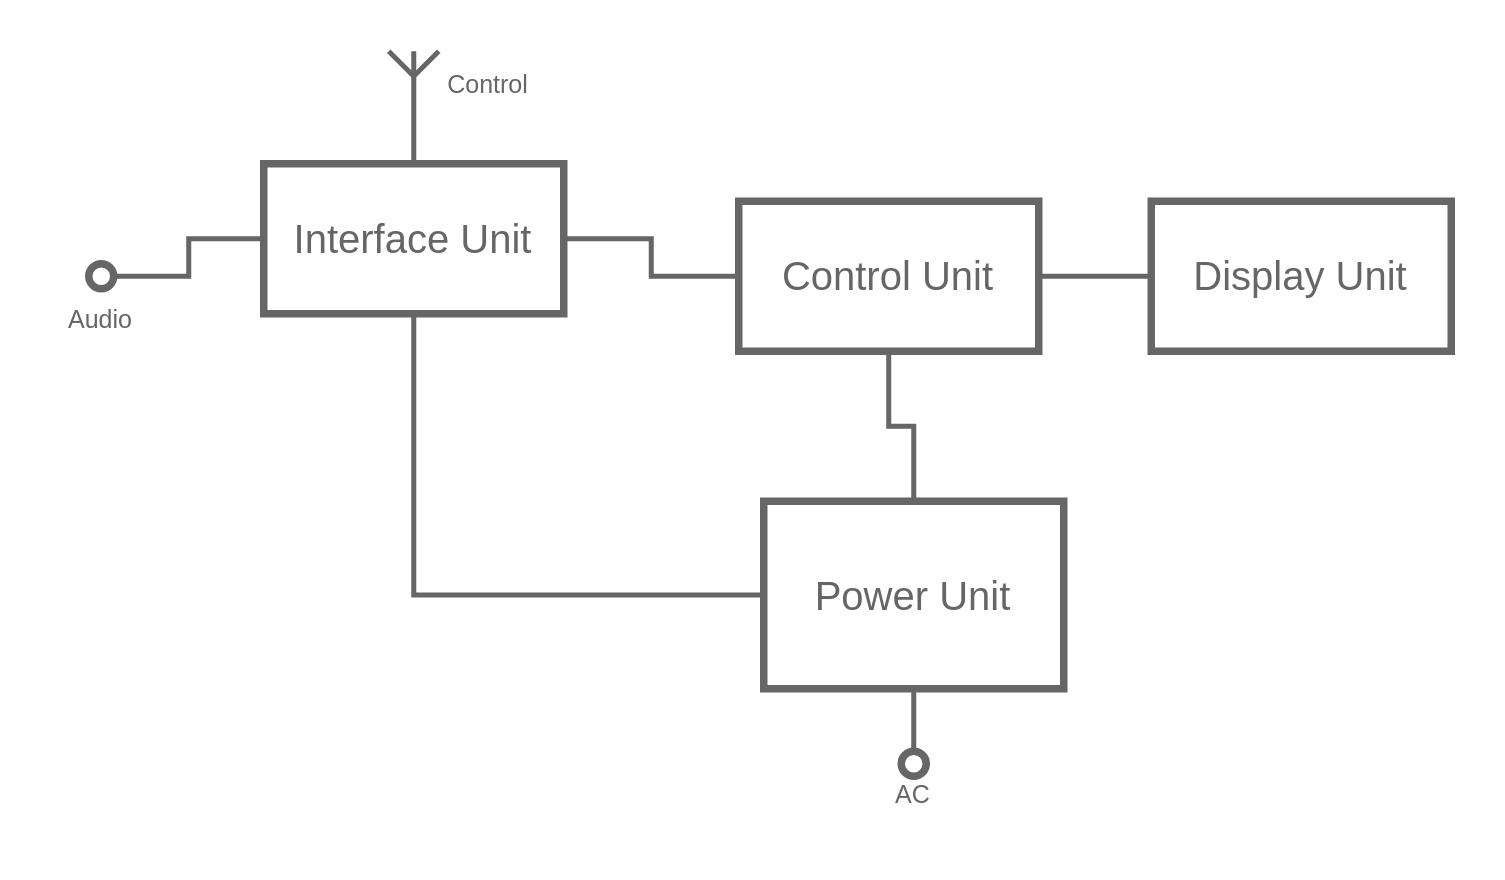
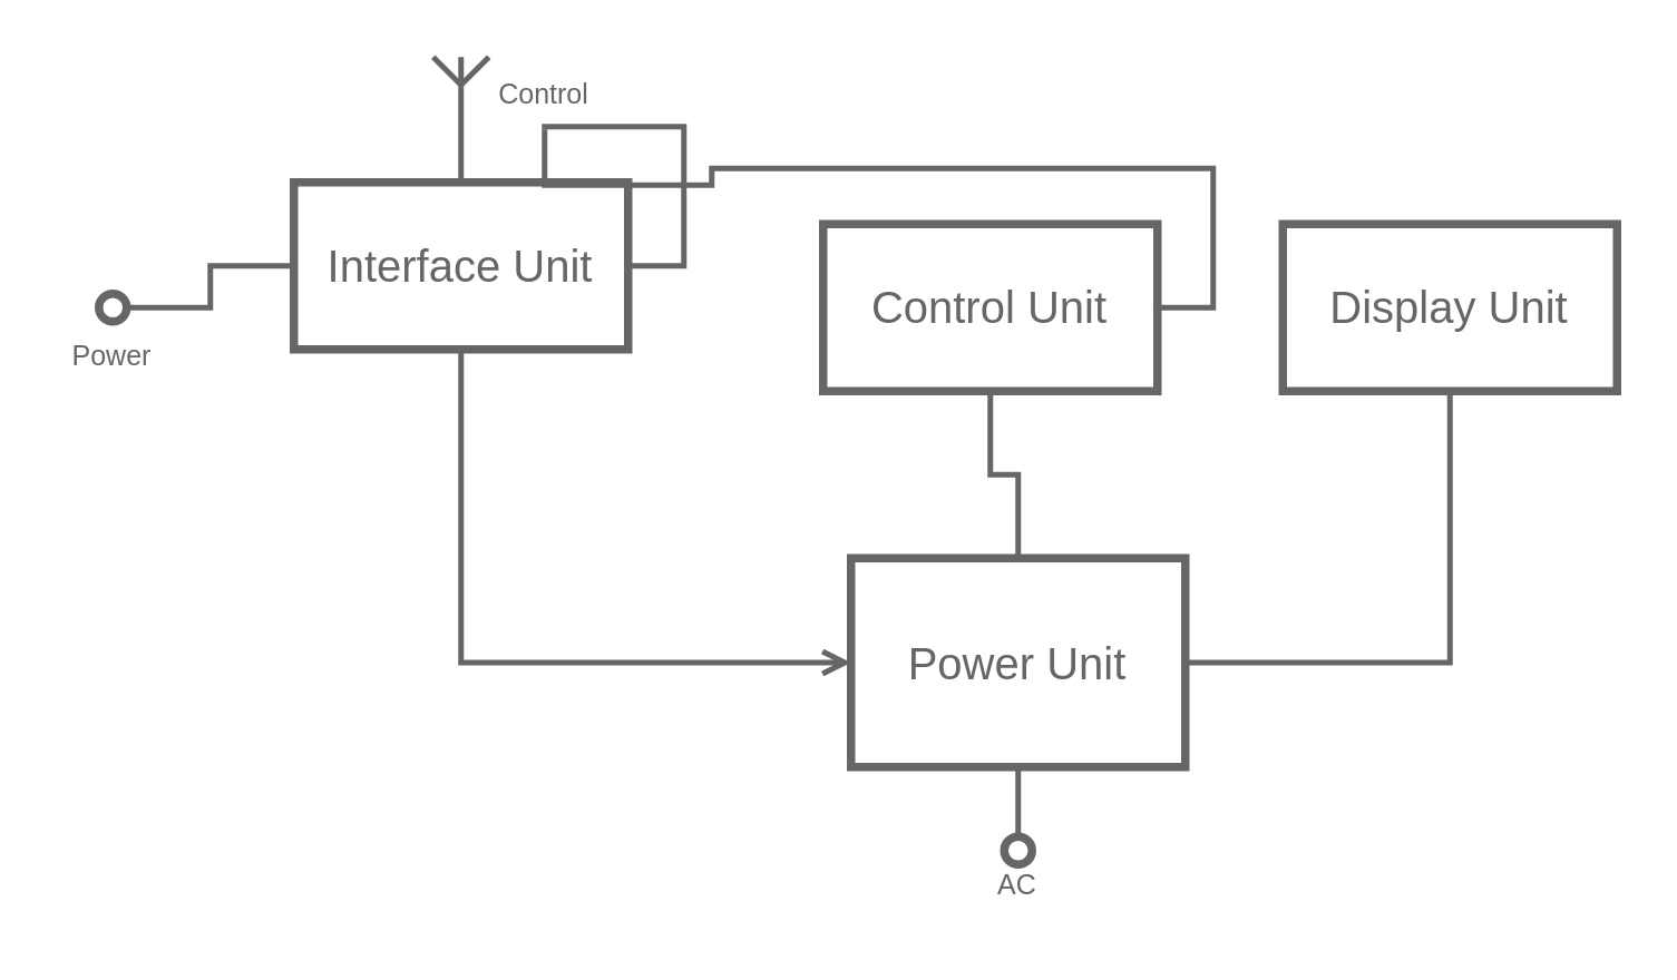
- <mxCell id="2" style="edgeStyle=orthogonalEdgeStyle;rounded=0;orthogonalLoop=1;jettySize=auto;html=1;exitX=1;exitY=0.5;exitDx=0;exitDy=0;endArrow=none;endFill=0;strokeColor=#666666;strokeWidth=2;entryX=0;entryY=0.5;entryDx=0;entryDy=0;" parent="1" source="3" target="4" edge="1"><mxGeometry relative="1" as="geometry"><mxPoint x="245" y="150" as="targetPoint" /></mxGeometry></mxCell>
+ <mxCell id="2" style="edgeStyle=orthogonalEdgeStyle;rounded=0;orthogonalLoop=1;jettySize=auto;html=1;exitX=1;exitY=0.5;exitDx=0;exitDy=0;endArrow=none;endFill=0;strokeColor=#666666;strokeWidth=2;" parent="1" source="3" target="20" edge="1"><mxGeometry relative="1" as="geometry"><mxPoint x="245" y="150" as="targetPoint" /></mxGeometry></mxCell>
- <mxCell id="8" style="edgeStyle=orthogonalEdgeStyle;rounded=0;orthogonalLoop=1;jettySize=auto;html=1;entryX=0;entryY=0.5;entryDx=0;entryDy=0;endArrow=none;endFill=0;strokeColor=#666666;strokeWidth=2;exitX=1;exitY=0.5;exitDx=0;exitDy=0;" parent="1" source="4" target="7" edge="1"><mxGeometry relative="1" as="geometry"><mxPoint x="445" y="180" as="sourcePoint" /><mxPoint x="315" y="120" as="targetPoint" /></mxGeometry></mxCell>
+ <mxCell id="8" style="edgeStyle=orthogonalEdgeStyle;rounded=0;orthogonalLoop=1;jettySize=auto;html=1;endArrow=none;endFill=0;strokeColor=#666666;strokeWidth=2;exitX=1;exitY=0.5;exitDx=0;exitDy=0;" parent="1" source="4" target="20" edge="1"><mxGeometry relative="1" as="geometry"><mxPoint x="445" y="180" as="sourcePoint" /><mxPoint x="315" y="120" as="targetPoint" /></mxGeometry></mxCell>
- <mxCell id="19" value="&lt;font color=&quot;#666666&quot; style=&quot;font-size: 10px&quot;&gt;Audio&lt;/font&gt;" style="rounded=0;whiteSpace=wrap;html=1;fillColor=none;strokeWidth=3;strokeColor=none;fontSize=10;" vertex="1" parent="1"><mxGeometry x="20" y="114" width="40" height="26" as="geometry" /></mxCell>
+ <mxCell id="19" value="&lt;font color=&quot;#666666&quot; style=&quot;font-size: 10px&quot;&gt;Power&lt;/font&gt;" style="rounded=0;whiteSpace=wrap;html=1;fillColor=none;strokeWidth=3;strokeColor=none;fontSize=10;" vertex="1" parent="1"><mxGeometry x="20" y="114" width="40" height="26" as="geometry" /></mxCell>
+ <mxCell id="10" style="edgeStyle=orthogonalEdgeStyle;rounded=0;orthogonalLoop=1;jettySize=auto;html=1;entryX=1;entryY=0.5;entryDx=0;entryDy=0;endArrow=none;endFill=0;strokeColor=#666666;strokeWidth=2;exitX=0.5;exitY=1;exitDx=0;exitDy=0;" parent="1" source="7" target="6" edge="1"><mxGeometry relative="1" as="geometry"><mxPoint x="375" y="150" as="sourcePoint" /><mxPoint x="375" y="230" as="targetPoint" /></mxGeometry></mxCell>
- <mxCell id="11" style="edgeStyle=orthogonalEdgeStyle;rounded=0;orthogonalLoop=1;jettySize=auto;html=1;entryX=0;entryY=0.5;entryDx=0;entryDy=0;endArrow=none;endFill=0;strokeColor=#666666;strokeWidth=2;exitX=0.5;exitY=1;exitDx=0;exitDy=0;" parent="1" source="3" target="6" edge="1"><mxGeometry relative="1" as="geometry"><mxPoint x="575" y="150" as="sourcePoint" /><mxPoint x="435" y="260" as="targetPoint" /></mxGeometry></mxCell>
+ <mxCell id="11" style="edgeStyle=orthogonalEdgeStyle;rounded=0;orthogonalLoop=1;jettySize=auto;html=1;entryX=0;entryY=0.5;entryDx=0;entryDy=0;endArrow=open;endFill=0;strokeColor=#666666;strokeWidth=2;exitX=0.5;exitY=1;exitDx=0;exitDy=0;" parent="1" source="3" target="6" edge="1"><mxGeometry relative="1" as="geometry"><mxPoint x="575" y="150" as="sourcePoint" /><mxPoint x="435" y="260" as="targetPoint" /></mxGeometry></mxCell>
